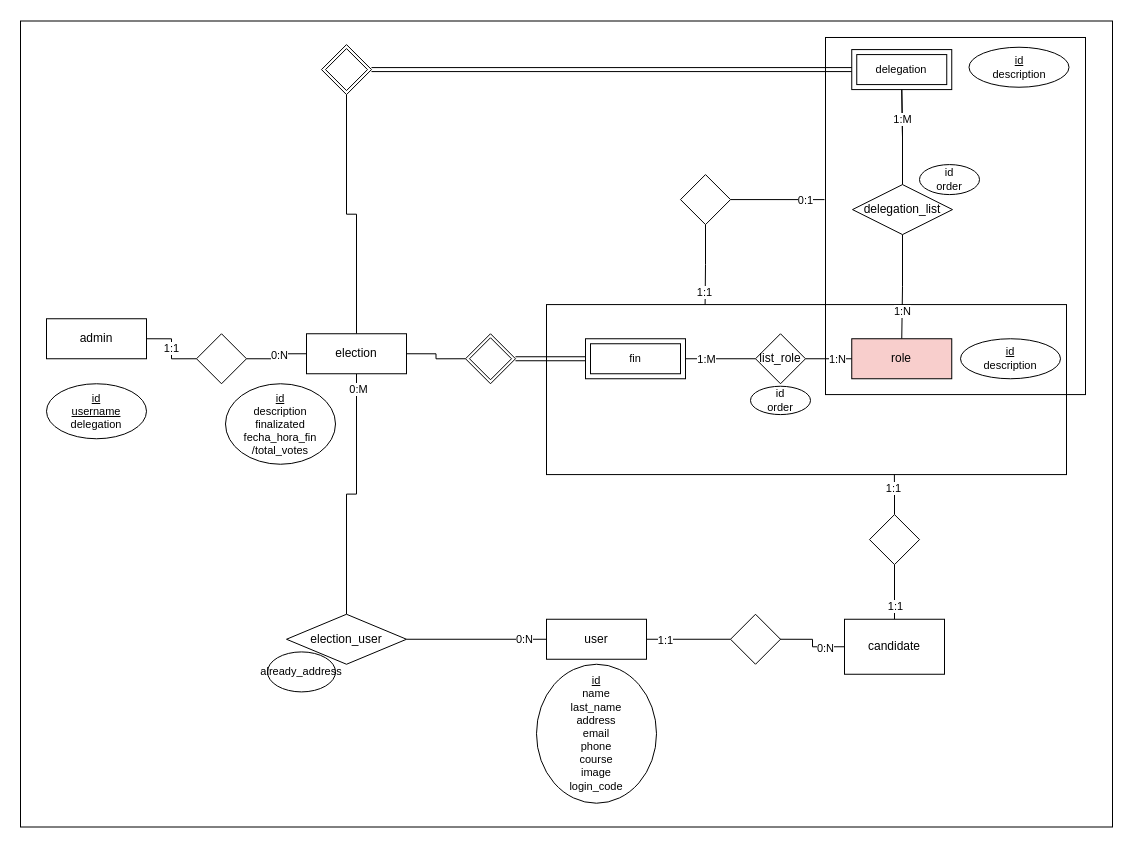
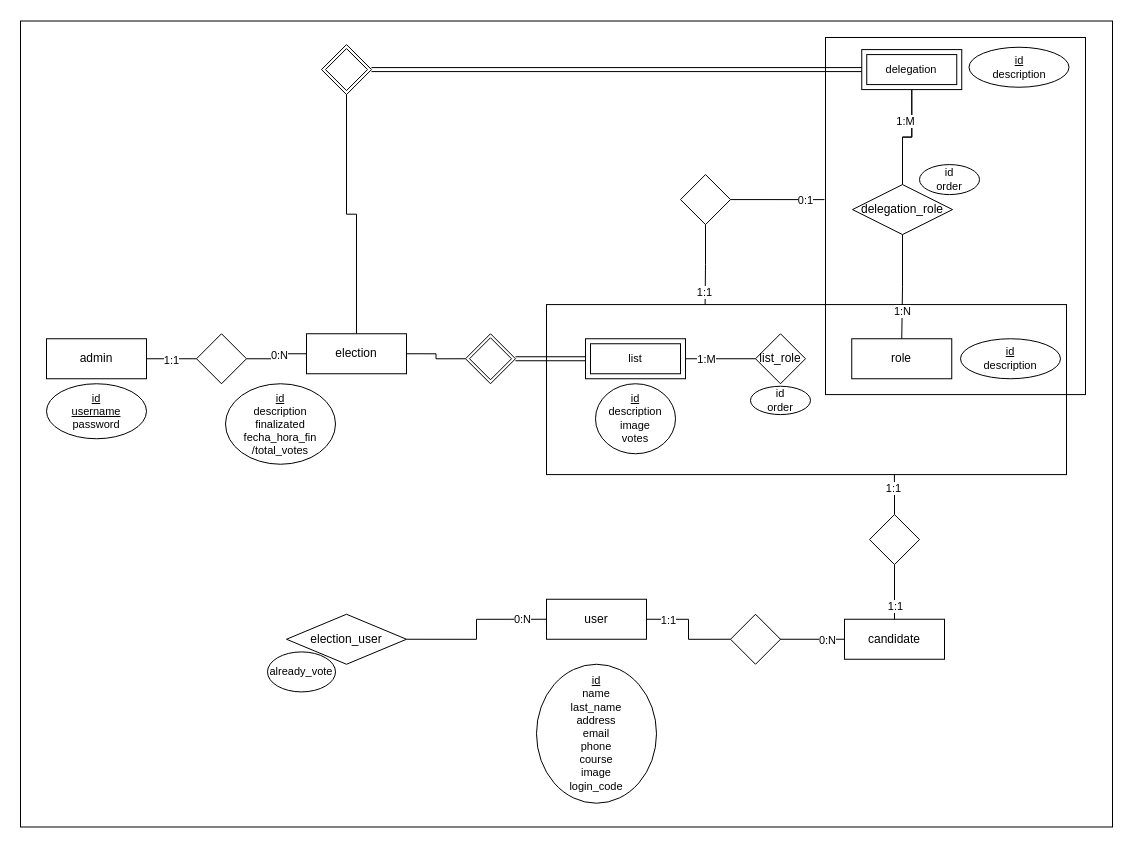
- <mxCell id="24" value="delegation" style="shape=ext;margin=3;double=1;html=1;align=center;fontFamily=Helvetica;fontSize=11;fontColor=default;labelBorderColor=none;whiteSpace=wrap;labelBackgroundColor=none;" parent="1" vertex="1"><mxGeometry x="851.25" y="49.08" width="100" height="40" as="geometry" /></mxCell>
+ <mxCell id="24" value="delegation" style="shape=ext;margin=3;double=1;html=1;align=center;fontFamily=Helvetica;fontSize=11;fontColor=default;labelBorderColor=none;whiteSpace=wrap;labelBackgroundColor=none;" parent="1" vertex="1"><mxGeometry x="861.25" y="49.08" width="100" height="40" as="geometry" /></mxCell>
- <mxCell id="32" value="delegation_list" style="shape=rhombus;perimeter=rhombusPerimeter;html=1;align=center;labelBorderColor=none;whiteSpace=wrap;fontColor=default;labelBackgroundColor=none;" parent="1" vertex="1"><mxGeometry x="852" y="184.08" width="100" height="50" as="geometry" /></mxCell>
+ <mxCell id="32" value="delegation_role" style="shape=rhombus;perimeter=rhombusPerimeter;html=1;align=center;labelBorderColor=none;whiteSpace=wrap;fontColor=default;labelBackgroundColor=none;" parent="1" vertex="1"><mxGeometry x="852" y="184.08" width="100" height="50" as="geometry" /></mxCell>
- <mxCell id="5" value="admin" style="html=1;align=center;labelBorderColor=none;whiteSpace=wrap;fontColor=default;labelBackgroundColor=none;" parent="1" vertex="1"><mxGeometry x="46" y="318.25" width="100" height="40" as="geometry" /></mxCell>
+ <mxCell id="5" value="admin" style="html=1;align=center;labelBorderColor=none;whiteSpace=wrap;fontColor=default;labelBackgroundColor=none;" parent="1" vertex="1"><mxGeometry x="46" y="338.25" width="100" height="40" as="geometry" /></mxCell>
- <mxCell id="18" value="fin" style="shape=ext;margin=3;double=1;html=1;align=center;fontFamily=Helvetica;fontSize=11;fontColor=default;labelBorderColor=none;whiteSpace=wrap;labelBackgroundColor=none;" parent="1" vertex="1"><mxGeometry x="585" y="338.25" width="100" height="40" as="geometry" /></mxCell>
+ <mxCell id="18" value="list" style="shape=ext;margin=3;double=1;html=1;align=center;fontFamily=Helvetica;fontSize=11;fontColor=default;labelBorderColor=none;whiteSpace=wrap;labelBackgroundColor=none;" parent="1" vertex="1"><mxGeometry x="585" y="338.25" width="100" height="40" as="geometry" /></mxCell>
- <mxCell id="45" style="edgeStyle=orthogonalEdgeStyle;rounded=0;orthogonalLoop=1;jettySize=auto;html=1;exitX=1;exitY=0.5;exitDx=0;exitDy=0;entryX=0;entryY=0.5;entryDx=0;entryDy=0;endArrow=none;endFill=0;labelBorderColor=none;fontColor=default;labelBackgroundColor=none;" parent="1" source="49" target="40" edge="1"><mxGeometry relative="1" as="geometry" /></mxCell>
- <mxCell id="46" value="1:N" style="edgeLabel;html=1;align=center;verticalAlign=middle;resizable=0;points=[];labelBorderColor=none;fontColor=default;labelBackgroundColor=default;" parent="45" vertex="1" connectable="0"><mxGeometry x="0.36" relative="1" as="geometry"><mxPoint as="offset" /></mxGeometry></mxCell>
- <mxCell id="40" value="role" style="html=1;align=center;labelBorderColor=none;whiteSpace=wrap;fontColor=default;labelBackgroundColor=none;fillColor=#f8cecc;" parent="1" vertex="1"><mxGeometry x="851.25" y="338.25" width="100" height="40" as="geometry" /></mxCell>
+ <mxCell id="40" value="role" style="html=1;align=center;labelBorderColor=none;whiteSpace=wrap;fontColor=default;labelBackgroundColor=none;" parent="1" vertex="1"><mxGeometry x="851.25" y="338.25" width="100" height="40" as="geometry" /></mxCell>
- <mxCell id="20" value="&lt;u&gt;id&lt;/u&gt;&lt;br&gt;&lt;u&gt;username&lt;/u&gt;&lt;br&gt;delegation" style="ellipse;html=1;align=center;fontFamily=Helvetica;fontSize=11;fontColor=default;labelBorderColor=none;whiteSpace=wrap;labelBackgroundColor=none;" parent="1" vertex="1"><mxGeometry x="46" y="383.25" width="100" height="55" as="geometry" /></mxCell>
+ <mxCell id="20" value="&lt;u&gt;id&lt;/u&gt;&lt;br&gt;&lt;u&gt;username&lt;/u&gt;&lt;br&gt;password" style="ellipse;html=1;align=center;fontFamily=Helvetica;fontSize=11;fontColor=default;labelBorderColor=none;whiteSpace=wrap;labelBackgroundColor=none;" parent="1" vertex="1"><mxGeometry x="46" y="383.25" width="100" height="55" as="geometry" /></mxCell>
+ <mxCell id="22" value="&lt;u&gt;id&lt;/u&gt;&lt;br&gt;description&lt;br&gt;image&lt;br&gt;votes" style="ellipse;html=1;align=center;fontFamily=Helvetica;fontSize=11;fontColor=default;labelBorderColor=none;whiteSpace=wrap;labelBackgroundColor=none;" parent="1" vertex="1"><mxGeometry x="595" y="383.25" width="80" height="70" as="geometry" /></mxCell>
- <mxCell id="13" style="edgeStyle=orthogonalEdgeStyle;rounded=0;orthogonalLoop=1;jettySize=auto;html=1;exitX=0.5;exitY=1;exitDx=0;exitDy=0;entryX=0.5;entryY=0;entryDx=0;entryDy=0;endArrow=none;endFill=0;labelBorderColor=none;fontColor=default;labelBackgroundColor=none;" parent="1" source="15" target="36" edge="1"><mxGeometry relative="1" as="geometry" /></mxCell>
- <mxCell id="14" value="0:M" style="edgeLabel;html=1;align=center;verticalAlign=middle;resizable=0;points=[];labelBackgroundColor=default;labelBorderColor=none;fontColor=default;" parent="13" vertex="1" connectable="0"><mxGeometry x="-0.877" y="1" relative="1" as="geometry"><mxPoint as="offset" /></mxGeometry></mxCell>
- <mxCell id="19" value="user" style="html=1;align=center;labelBorderColor=none;whiteSpace=wrap;fontColor=default;labelBackgroundColor=none;" parent="1" vertex="1"><mxGeometry x="546" y="618.75" width="100" height="40" as="geometry" /></mxCell>
+ <mxCell id="19" value="user" style="html=1;align=center;labelBorderColor=none;whiteSpace=wrap;fontColor=default;labelBackgroundColor=none;" parent="1" vertex="1"><mxGeometry x="546" y="598.75" width="100" height="40" as="geometry" /></mxCell>
- <mxCell id="62" value="candidate" style="html=1;align=center;labelBorderColor=none;whiteSpace=wrap;fontColor=default;labelBackgroundColor=none;" parent="1" vertex="1"><mxGeometry x="844" y="618.75" width="100" height="55" as="geometry" /></mxCell>
+ <mxCell id="62" value="candidate" style="html=1;align=center;labelBorderColor=none;whiteSpace=wrap;fontColor=default;labelBackgroundColor=none;" parent="1" vertex="1"><mxGeometry x="844" y="618.75" width="100" height="40" as="geometry" /></mxCell>
- <mxCell id="37" value="already_address" style="ellipse;html=1;align=center;fontFamily=Helvetica;fontSize=11;fontColor=default;labelBorderColor=none;whiteSpace=wrap;labelBackgroundColor=none;" parent="1" vertex="1"><mxGeometry x="267" y="651.41" width="68" height="40" as="geometry" /></mxCell>
+ <mxCell id="37" value="already_vote" style="ellipse;html=1;align=center;fontFamily=Helvetica;fontSize=11;fontColor=default;labelBorderColor=none;whiteSpace=wrap;labelBackgroundColor=none;" parent="1" vertex="1"><mxGeometry x="267" y="651.41" width="68" height="40" as="geometry" /></mxCell>
